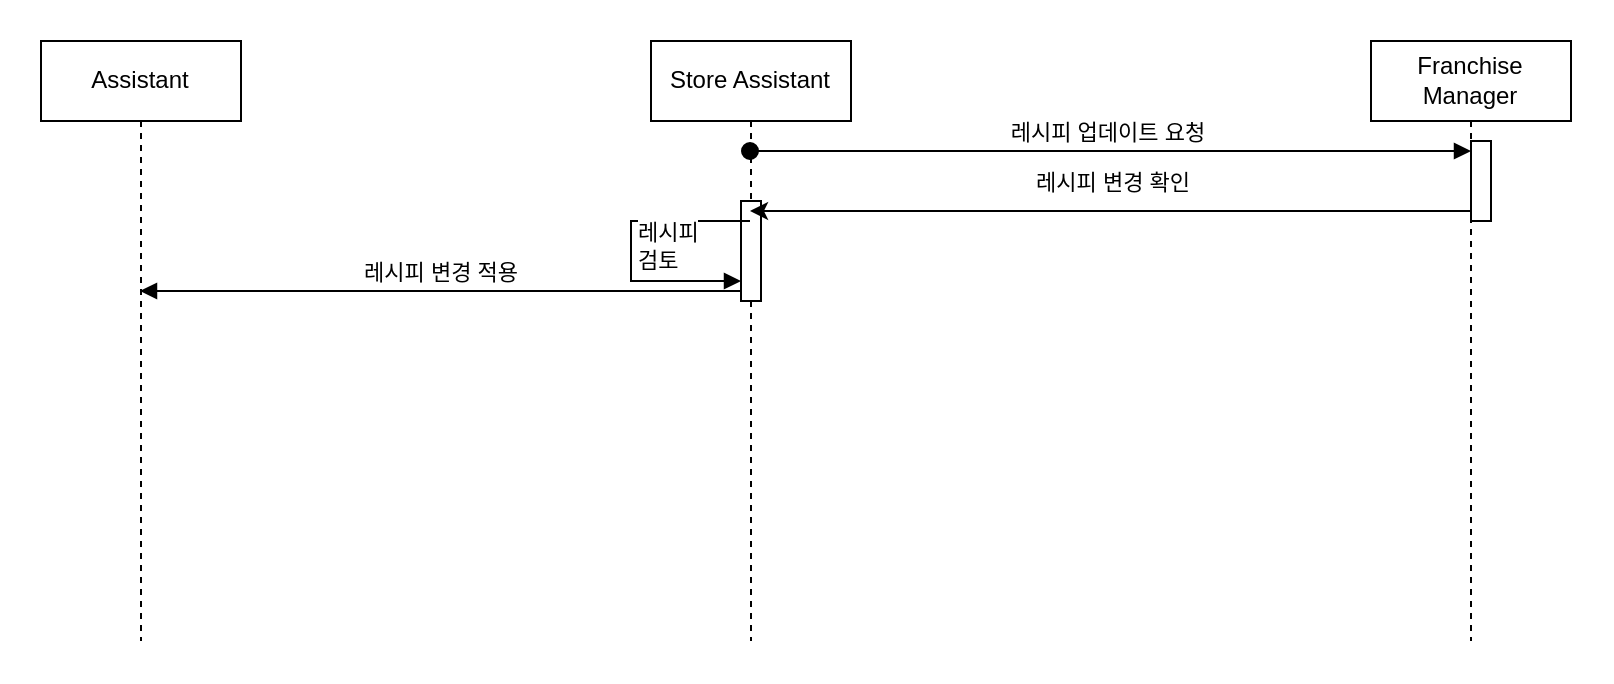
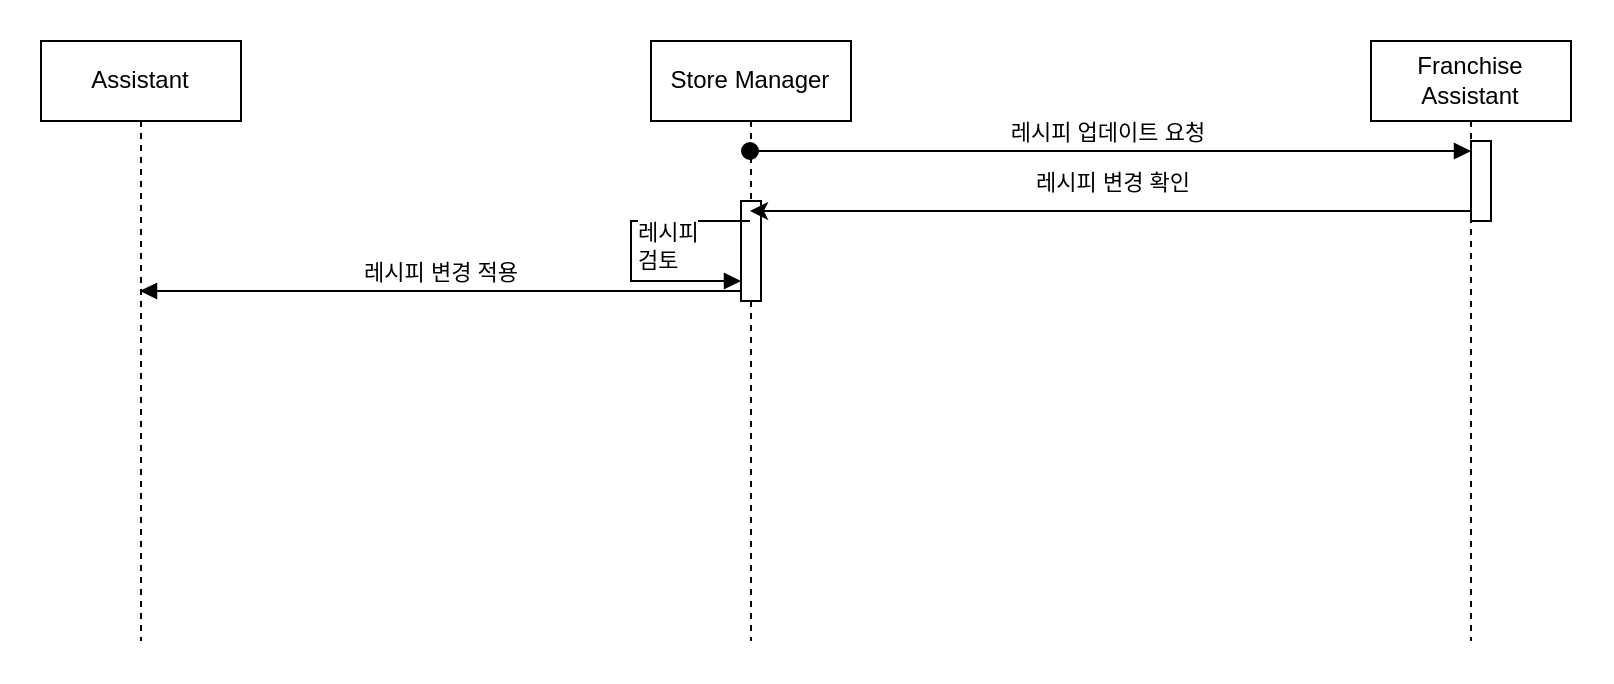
- <mxCell id="3" value="Store Assistant" style="shape=umlLifeline;perimeter=lifelinePerimeter;whiteSpace=wrap;html=1;container=1;dropTarget=0;collapsible=0;recursiveResize=0;outlineConnect=0;portConstraint=eastwest;newEdgeStyle={&quot;curved&quot;:0,&quot;rounded&quot;:0};" vertex="1" parent="1"><mxGeometry x="325" y="20" width="100" height="300" as="geometry" /></mxCell>
+ <mxCell id="3" value="Store Manager" style="shape=umlLifeline;perimeter=lifelinePerimeter;whiteSpace=wrap;html=1;container=1;dropTarget=0;collapsible=0;recursiveResize=0;outlineConnect=0;portConstraint=eastwest;newEdgeStyle={&quot;curved&quot;:0,&quot;rounded&quot;:0};" vertex="1" parent="1"><mxGeometry x="325" y="20" width="100" height="300" as="geometry" /></mxCell>
- <mxCell id="6" value="Franchise Manager" style="shape=umlLifeline;perimeter=lifelinePerimeter;whiteSpace=wrap;html=1;container=1;dropTarget=0;collapsible=0;recursiveResize=0;outlineConnect=0;portConstraint=eastwest;newEdgeStyle={&quot;curved&quot;:0,&quot;rounded&quot;:0};" vertex="1" parent="1"><mxGeometry x="685" y="20" width="100" height="300" as="geometry" /></mxCell>
+ <mxCell id="6" value="Franchise Assistant" style="shape=umlLifeline;perimeter=lifelinePerimeter;whiteSpace=wrap;html=1;container=1;dropTarget=0;collapsible=0;recursiveResize=0;outlineConnect=0;portConstraint=eastwest;newEdgeStyle={&quot;curved&quot;:0,&quot;rounded&quot;:0};" vertex="1" parent="1"><mxGeometry x="685" y="20" width="100" height="300" as="geometry" /></mxCell>
